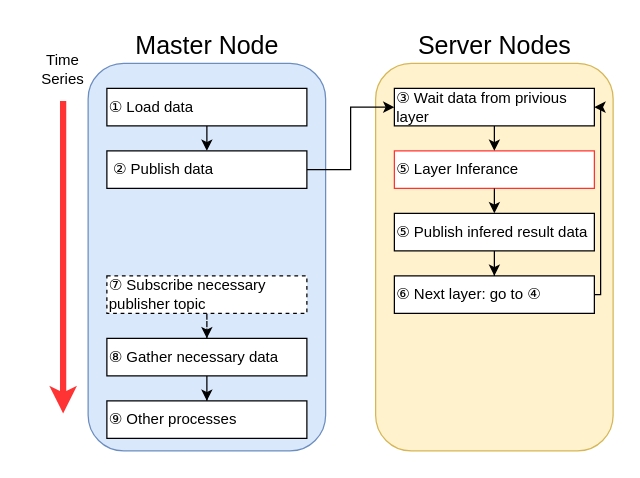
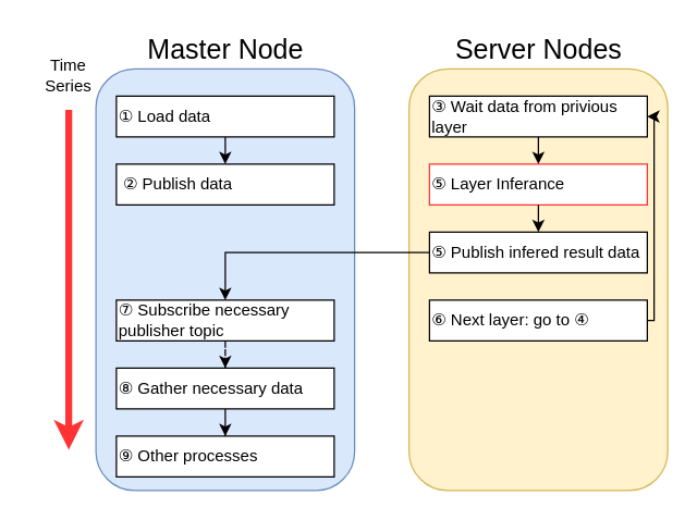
- <mxCell id="11" style="edgeStyle=orthogonalEdgeStyle;rounded=0;orthogonalLoop=1;jettySize=auto;html=1;entryX=0;entryY=0.5;entryDx=0;entryDy=0;" edge="1" parent="1" source="12" target="16"><mxGeometry relative="1" as="geometry" /></mxCell>
- <mxCell id="20" style="edgeStyle=orthogonalEdgeStyle;rounded=0;orthogonalLoop=1;jettySize=auto;html=1;entryX=0.5;entryY=0;entryDx=0;entryDy=0;" edge="1" parent="1" source="21" target="18"><mxGeometry relative="1" as="geometry" /></mxCell>
+ <mxCell id="20" style="edgeStyle=orthogonalEdgeStyle;rounded=0;orthogonalLoop=1;jettySize=auto;html=1;" edge="1" parent="1" source="21" target="24"><mxGeometry relative="1" as="geometry" /></mxCell>
- <mxCell id="24" value="&lt;font style=&quot;font-size: 12px;&quot;&gt;⑦ Subscribe necessary publisher topic&lt;/font&gt;" style="rounded=0;whiteSpace=wrap;html=1;align=left;dashed=1;" vertex="1" parent="1"><mxGeometry x="85" y="220" width="160" height="30" as="geometry" /></mxCell>
+ <mxCell id="24" value="&lt;font style=&quot;font-size: 12px;&quot;&gt;⑦ Subscribe necessary publisher topic&lt;/font&gt;" style="rounded=0;whiteSpace=wrap;html=1;align=left;" vertex="1" parent="1"><mxGeometry x="85" y="220" width="160" height="30" as="geometry" /></mxCell>
